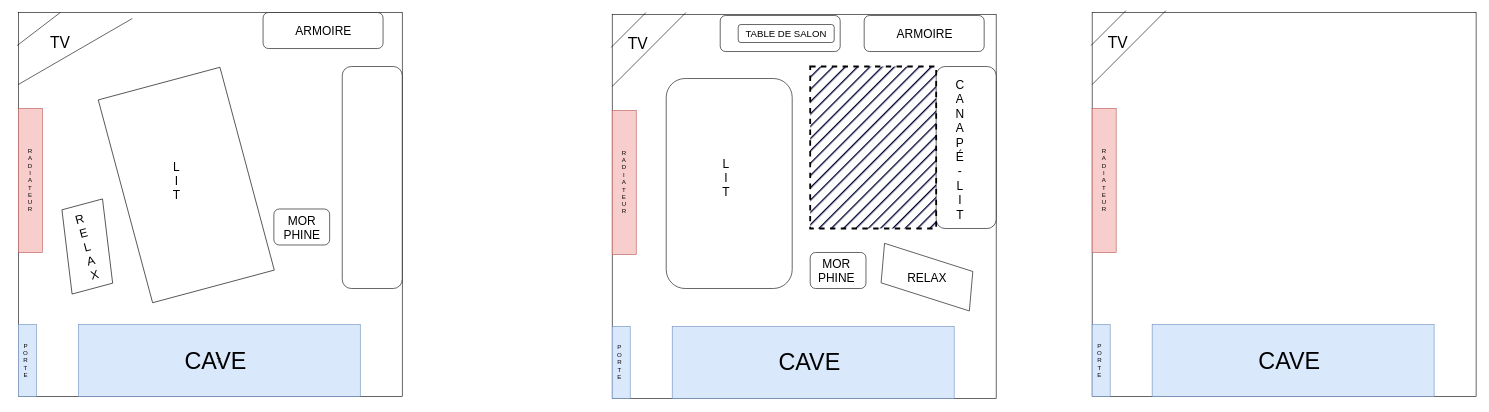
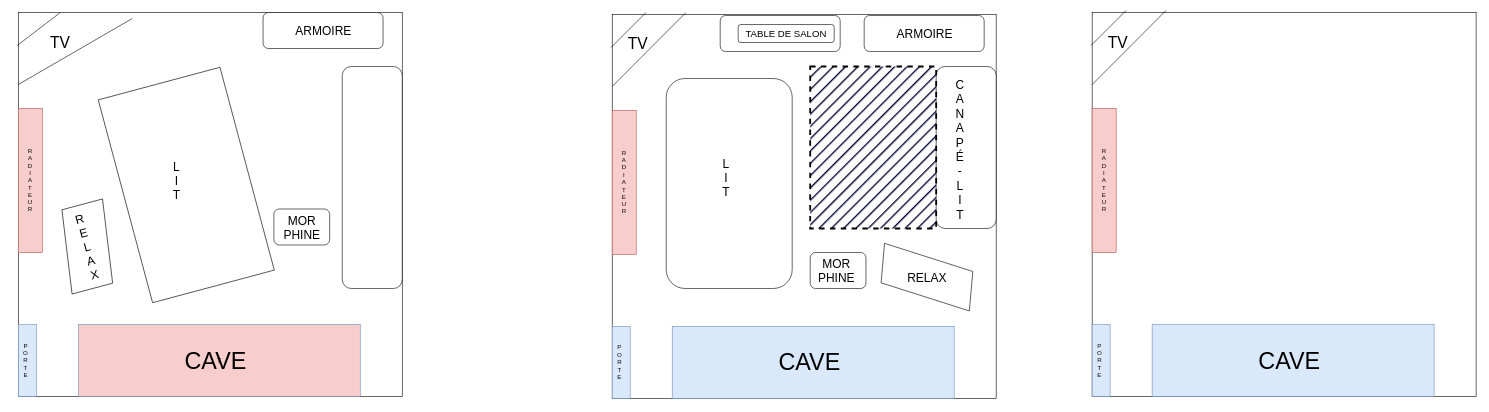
- <mxCell id="4" value="T" style="rounded=0;whiteSpace=wrap;html=1;fillColor=#dae8fc;strokeColor=#6c8ebf;" parent="1" vertex="1"><mxGeometry x="130" y="540" width="470" height="120" as="geometry" /></mxCell>
+ <mxCell id="4" value="T" style="rounded=0;whiteSpace=wrap;html=1;fillColor=#f8cecc;strokeColor=#6c8ebf;" parent="1" vertex="1"><mxGeometry x="130" y="540" width="470" height="120" as="geometry" /></mxCell>
